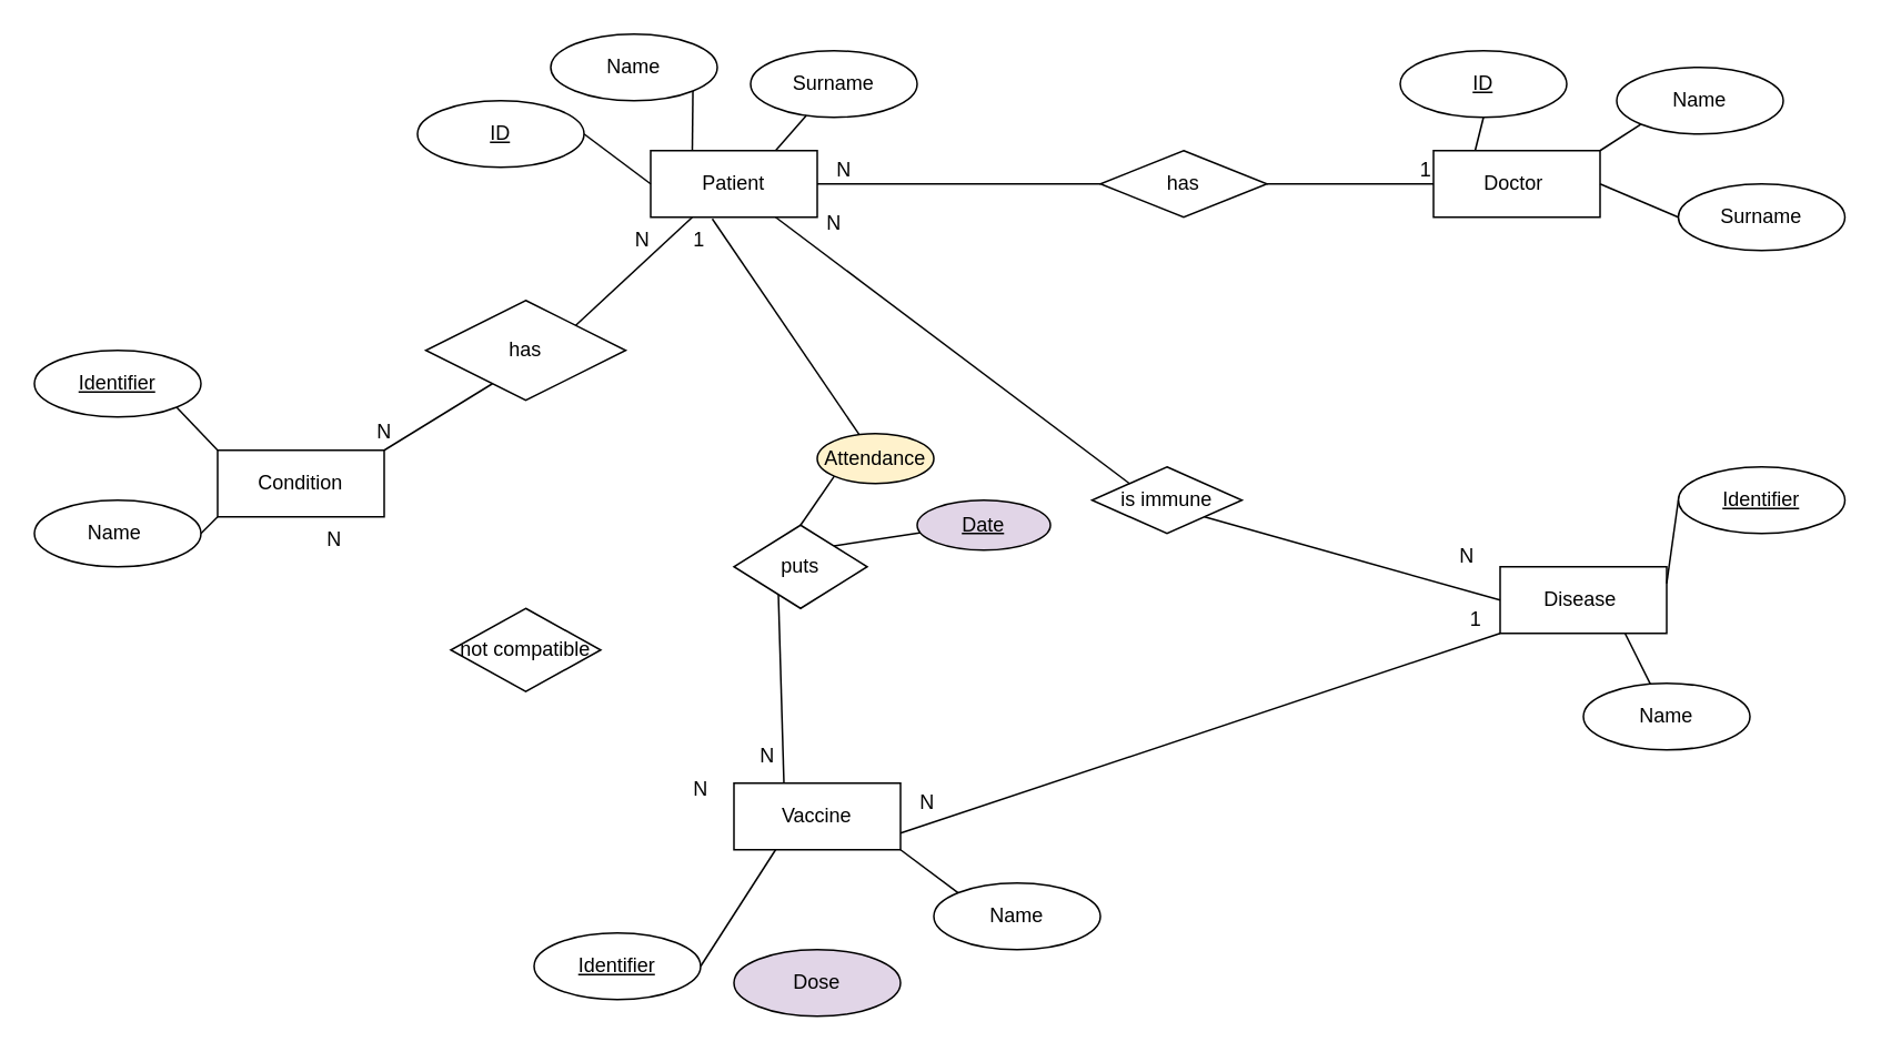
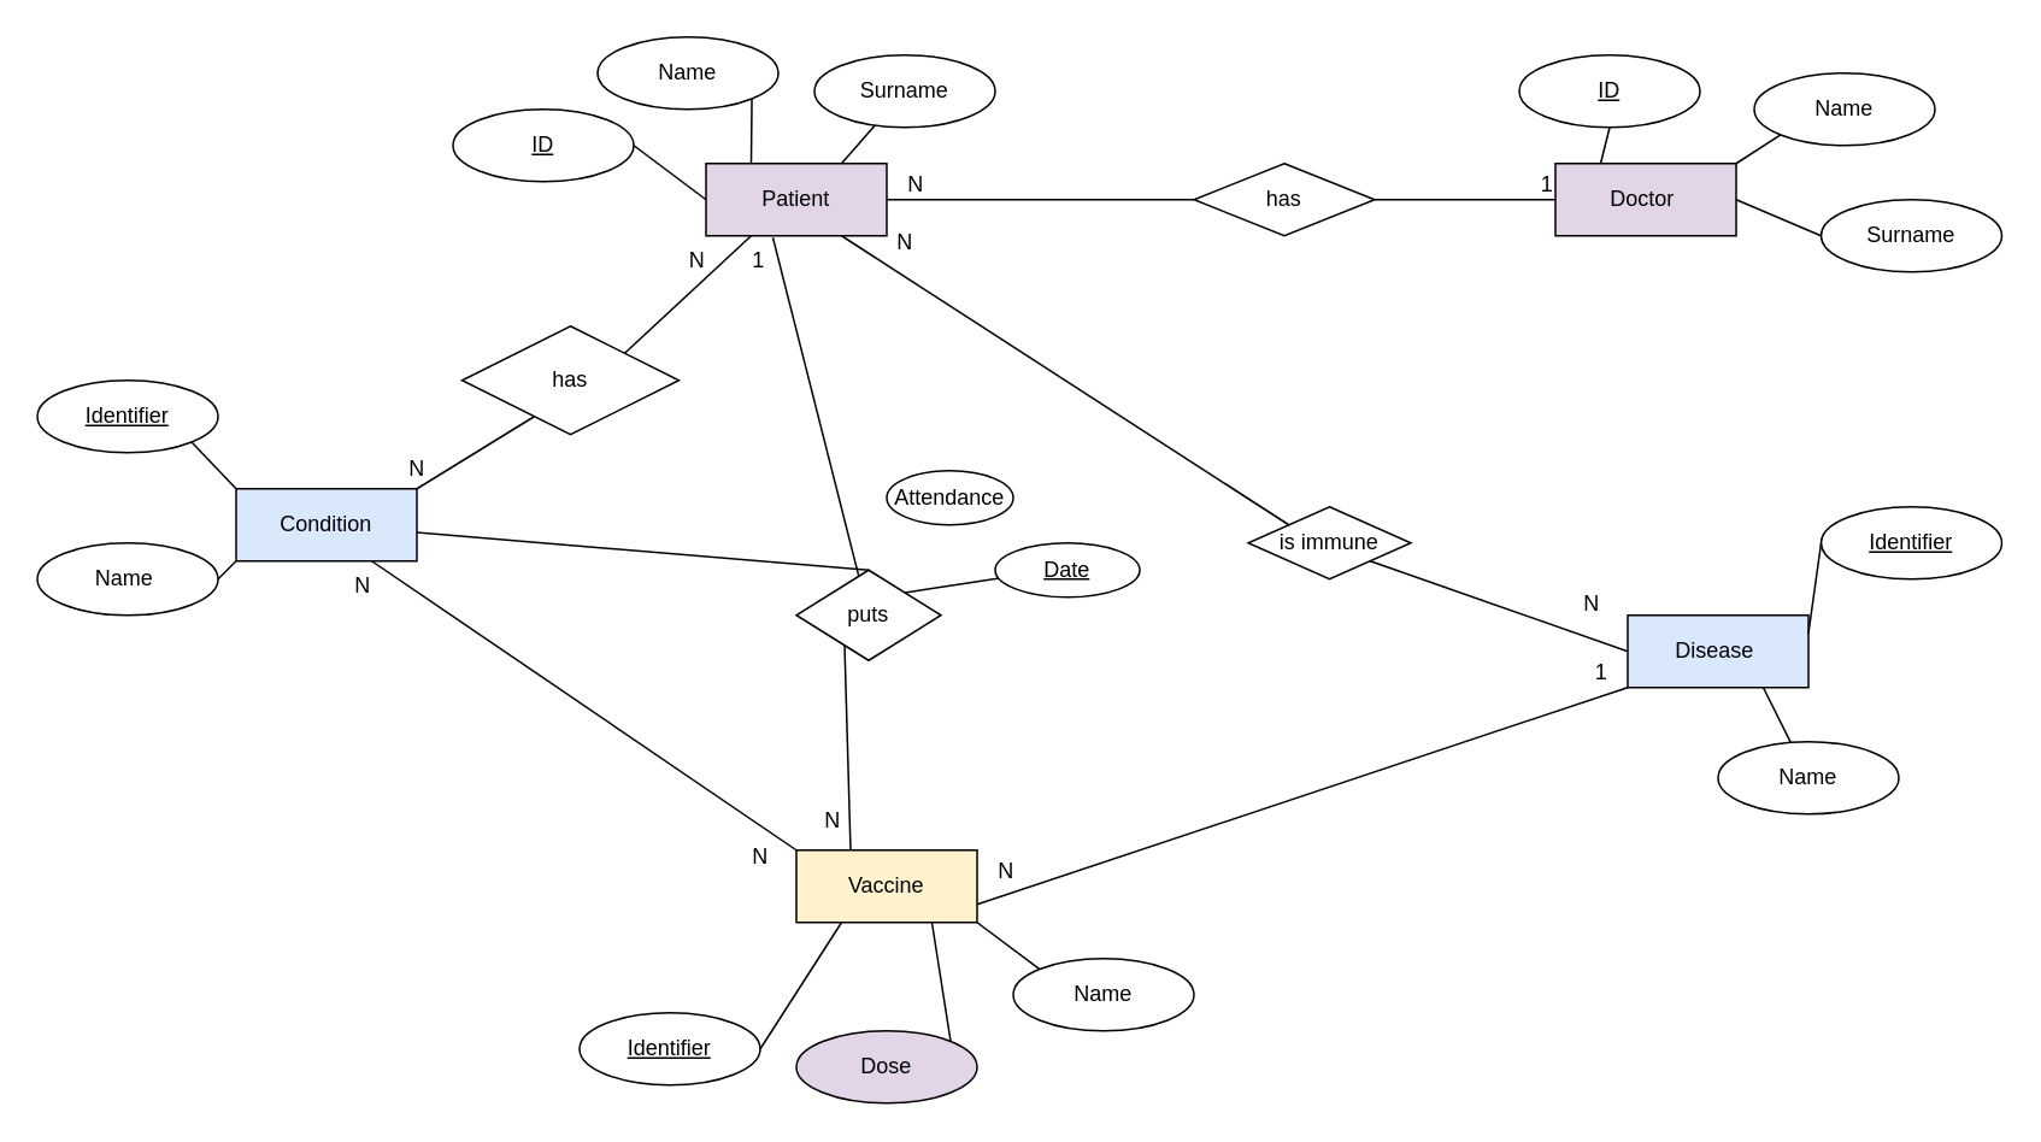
- <mxCell id="6" value="Patient" style="whiteSpace=wrap;html=1;align=center;" parent="1" vertex="1"><mxGeometry x="390" y="90" width="100" height="40" as="geometry" /></mxCell>
+ <mxCell id="6" value="Patient" style="whiteSpace=wrap;html=1;align=center;fillColor=#e1d5e7;" parent="1" vertex="1"><mxGeometry x="390" y="90" width="100" height="40" as="geometry" /></mxCell>
- <mxCell id="5" value="Doctor&amp;nbsp;" style="whiteSpace=wrap;html=1;align=center;" parent="1" vertex="1"><mxGeometry x="860" y="90" width="100" height="40" as="geometry" /></mxCell>
+ <mxCell id="5" value="Doctor&amp;nbsp;" style="whiteSpace=wrap;html=1;align=center;fillColor=#e1d5e7;" parent="1" vertex="1"><mxGeometry x="860" y="90" width="100" height="40" as="geometry" /></mxCell>
- <mxCell id="39" value="" style="endArrow=none;html=1;rounded=0;exitX=0.37;exitY=1.025;exitDx=0;exitDy=0;exitPerimeter=0;" parent="1" source="6" target="54" edge="1"><mxGeometry relative="1" as="geometry"><mxPoint x="485" y="190" as="sourcePoint" /><mxPoint x="505" y="460" as="targetPoint" /></mxGeometry></mxCell>
+ <mxCell id="39" value="" style="endArrow=none;html=1;rounded=0;exitX=0.37;exitY=1.025;exitDx=0;exitDy=0;exitPerimeter=0;" parent="1" source="6" target="40" edge="1"><mxGeometry relative="1" as="geometry"><mxPoint x="485" y="190" as="sourcePoint" /><mxPoint x="505" y="460" as="targetPoint" /></mxGeometry></mxCell>
- <mxCell id="54" value="Attendance" style="ellipse;whiteSpace=wrap;html=1;align=center;fillColor=#fff2cc;" parent="1" vertex="1"><mxGeometry x="490" y="260" width="70" height="30" as="geometry" /></mxCell>
+ <mxCell id="54" value="Attendance" style="ellipse;whiteSpace=wrap;html=1;align=center;" parent="1" vertex="1"><mxGeometry x="490" y="260" width="70" height="30" as="geometry" /></mxCell>
- <mxCell id="9" value="Condition" style="whiteSpace=wrap;html=1;align=center;" parent="1" vertex="1"><mxGeometry x="130" y="270" width="100" height="40" as="geometry" /></mxCell>
+ <mxCell id="9" value="Condition" style="whiteSpace=wrap;html=1;align=center;fillColor=#dae8fc;" parent="1" vertex="1"><mxGeometry x="130" y="270" width="100" height="40" as="geometry" /></mxCell>
- <mxCell id="24" value="is immune" style="shape=rhombus;perimeter=rhombusPerimeter;whiteSpace=wrap;html=1;align=center;" parent="1" vertex="1"><mxGeometry x="655" y="280" width="90" height="40" as="geometry" /></mxCell>
+ <mxCell id="24" value="is immune" style="shape=rhombus;perimeter=rhombusPerimeter;whiteSpace=wrap;html=1;align=center;" parent="1" vertex="1"><mxGeometry x="690" y="280" width="90" height="40" as="geometry" /></mxCell>
- <mxCell id="55" value="" style="endArrow=none;html=1;rounded=0;exitX=0.5;exitY=0;exitDx=0;exitDy=0;entryX=0;entryY=1;entryDx=0;entryDy=0;" parent="1" source="40" target="54" edge="1"><mxGeometry relative="1" as="geometry"><mxPoint x="480" y="430" as="sourcePoint" /><mxPoint x="640" y="430" as="targetPoint" /></mxGeometry></mxCell>
+ <mxCell id="55" value="" style="endArrow=none;html=1;rounded=0;exitX=0.5;exitY=0;exitDx=0;exitDy=0;" parent="1" source="40" target="9" edge="1"><mxGeometry relative="1" as="geometry"><mxPoint x="480" y="430" as="sourcePoint" /><mxPoint x="640" y="430" as="targetPoint" /></mxGeometry></mxCell>
- <mxCell id="53" value="Date" style="ellipse;whiteSpace=wrap;html=1;align=center;fontStyle=4;fillColor=#e1d5e7;" parent="1" vertex="1"><mxGeometry x="550" y="300" width="80" height="30" as="geometry" /></mxCell>
+ <mxCell id="53" value="Date" style="ellipse;whiteSpace=wrap;html=1;align=center;fontStyle=4;" parent="1" vertex="1"><mxGeometry x="550" y="300" width="80" height="30" as="geometry" /></mxCell>
- <mxCell id="8" value="Disease&amp;nbsp;" style="whiteSpace=wrap;html=1;align=center;" parent="1" vertex="1"><mxGeometry x="900" y="340" width="100" height="40" as="geometry" /></mxCell>
+ <mxCell id="8" value="Disease&amp;nbsp;" style="whiteSpace=wrap;html=1;align=center;fillColor=#dae8fc;" parent="1" vertex="1"><mxGeometry x="900" y="340" width="100" height="40" as="geometry" /></mxCell>
- <mxCell id="46" value="not compatible" style="shape=rhombus;perimeter=rhombusPerimeter;whiteSpace=wrap;html=1;align=center;" parent="1" vertex="1"><mxGeometry x="270" y="365" width="90" height="50" as="geometry" /></mxCell>
+ <mxCell id="45" value="" style="endArrow=none;html=1;rounded=0;exitX=0.75;exitY=1;exitDx=0;exitDy=0;entryX=0;entryY=0;entryDx=0;entryDy=0;" parent="1" source="9" target="7" edge="1"><mxGeometry relative="1" as="geometry"><mxPoint x="205" y="310" as="sourcePoint" /><mxPoint x="420" y="470" as="targetPoint" /></mxGeometry></mxCell>
- <mxCell id="7" value="Vaccine" style="whiteSpace=wrap;html=1;align=center;" parent="1" vertex="1"><mxGeometry x="440" y="470" width="100" height="40" as="geometry" /></mxCell>
+ <mxCell id="7" value="Vaccine" style="whiteSpace=wrap;html=1;align=center;fillColor=#fff2cc;" parent="1" vertex="1"><mxGeometry x="440" y="470" width="100" height="40" as="geometry" /></mxCell>
+ <mxCell id="29" value="" style="endArrow=none;html=1;rounded=0;exitX=0.75;exitY=1;exitDx=0;exitDy=0;entryX=1;entryY=0;entryDx=0;entryDy=0;" parent="1" source="7" target="16" edge="1"><mxGeometry relative="1" as="geometry"><mxPoint x="420" y="270" as="sourcePoint" /><mxPoint x="410" y="260" as="targetPoint" /></mxGeometry></mxCell>
